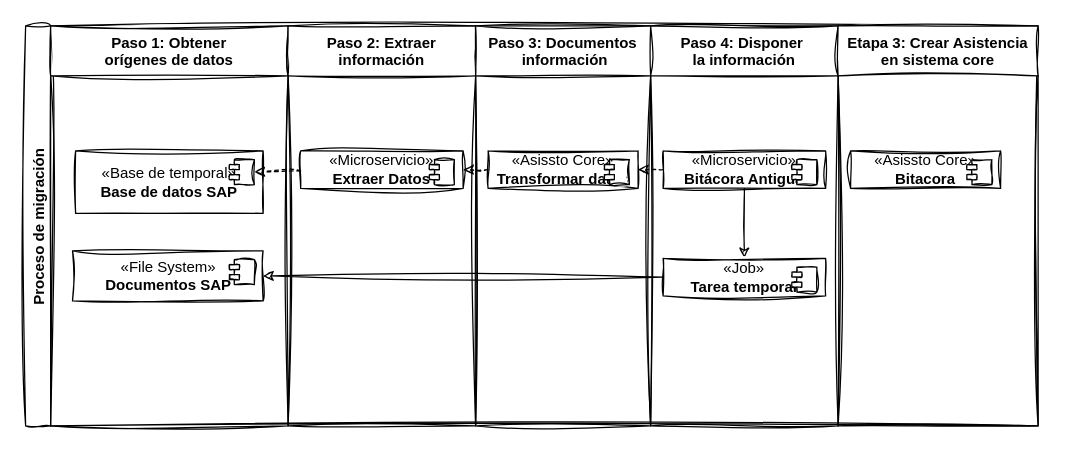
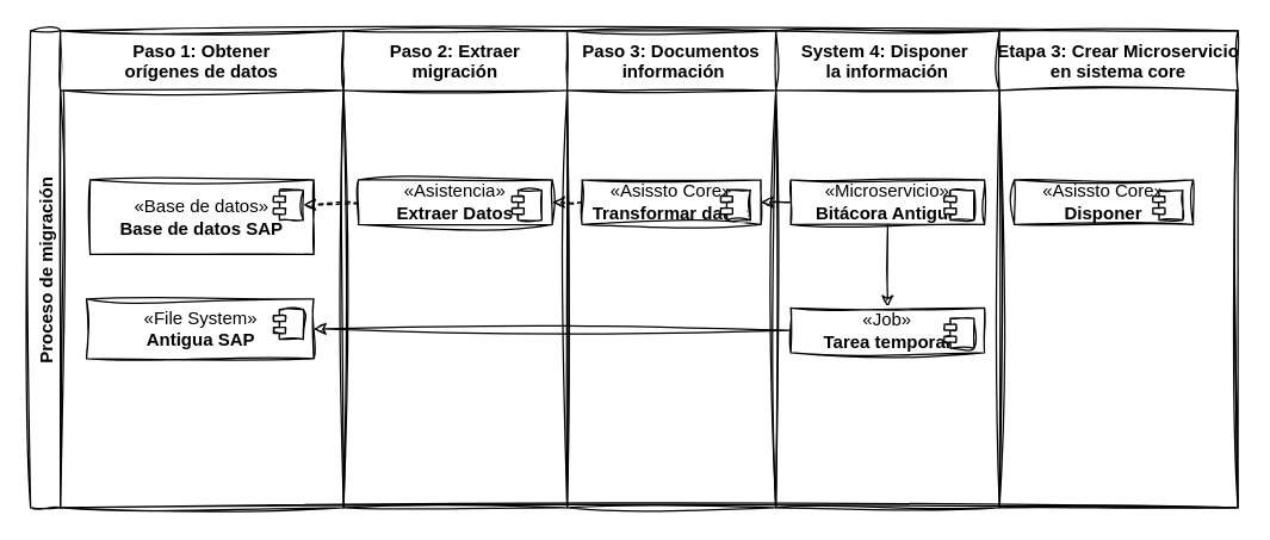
- <mxCell id="8" value="Paso 2: Extraer &#10;información" style="swimlane;startSize=40;sketch=1;curveFitting=1;jiggle=2;labelBackgroundColor=none;" parent="2" vertex="1"><mxGeometry x="210" width="150" height="320" as="geometry" /></mxCell>
+ <mxCell id="8" value="Paso 2: Extraer &#10;migración" style="swimlane;startSize=40;sketch=1;curveFitting=1;jiggle=2;labelBackgroundColor=none;" parent="2" vertex="1"><mxGeometry x="210" width="150" height="320" as="geometry" /></mxCell>
- <mxCell id="17" value="Paso 4: Disponer &#10;la información" style="swimlane;startSize=40;sketch=1;curveFitting=1;jiggle=2;labelBackgroundColor=none;" parent="2" vertex="1"><mxGeometry x="500" width="150" height="320" as="geometry" /></mxCell>
+ <mxCell id="17" value="System 4: Disponer &#10;la información" style="swimlane;startSize=40;sketch=1;curveFitting=1;jiggle=2;labelBackgroundColor=none;" parent="2" vertex="1"><mxGeometry x="500" width="150" height="320" as="geometry" /></mxCell>
- <mxCell id="23" value="Etapa 3: Crear Asistencia &#10;en sistema core" style="swimlane;startSize=40;sketch=1;curveFitting=1;jiggle=2;labelBackgroundColor=none;" parent="2" vertex="1"><mxGeometry x="650" width="160" height="320" as="geometry" /></mxCell>
+ <mxCell id="23" value="Etapa 3: Crear Microservicio &#10;en sistema core" style="swimlane;startSize=40;sketch=1;curveFitting=1;jiggle=2;labelBackgroundColor=none;" parent="2" vertex="1"><mxGeometry x="650" width="160" height="320" as="geometry" /></mxCell>
- <mxCell id="9" value="«Microservicio»&lt;br&gt;&lt;b&gt;Extraer Datos&lt;/b&gt;" style="html=1;dropTarget=0;whiteSpace=wrap;sketch=1;curveFitting=1;jiggle=2;labelBackgroundColor=none;" parent="8" vertex="1"><mxGeometry x="10" y="100" width="130" height="30" as="geometry" /></mxCell>
+ <mxCell id="9" value="«Asistencia»&lt;br&gt;&lt;b&gt;Extraer Datos&lt;/b&gt;" style="html=1;dropTarget=0;whiteSpace=wrap;sketch=1;curveFitting=1;jiggle=2;labelBackgroundColor=none;" parent="8" vertex="1"><mxGeometry x="10" y="100" width="130" height="30" as="geometry" /></mxCell>
- <mxCell id="26" style="edgeStyle=orthogonalEdgeStyle;rounded=0;orthogonalLoop=1;jettySize=auto;html=1;exitX=0;exitY=0.5;exitDx=0;exitDy=0;entryX=1;entryY=0.5;entryDx=0;entryDy=0;sketch=1;curveFitting=1;jiggle=2;labelBackgroundColor=none;fontColor=default;dashed=1;" parent="2" source="19" target="12" edge="1"><mxGeometry relative="1" as="geometry" /></mxCell>
+ <mxCell id="26" style="edgeStyle=orthogonalEdgeStyle;rounded=0;orthogonalLoop=1;jettySize=auto;html=1;exitX=0;exitY=0.5;exitDx=0;exitDy=0;entryX=1;entryY=0.5;entryDx=0;entryDy=0;sketch=1;curveFitting=1;jiggle=2;labelBackgroundColor=none;fontColor=default;" parent="2" source="19" target="12" edge="1"><mxGeometry relative="1" as="geometry" /></mxCell>
- <mxCell id="24" value="«Asissto Core»&lt;br&gt;&lt;b&gt;Bitacora&lt;/b&gt;" style="html=1;dropTarget=0;whiteSpace=wrap;sketch=1;curveFitting=1;jiggle=2;labelBackgroundColor=none;" parent="23" vertex="1"><mxGeometry x="10" y="100" width="120" height="30" as="geometry" /></mxCell>
+ <mxCell id="24" value="«Asissto Core»&lt;br&gt;&lt;b&gt;Disponer&lt;/b&gt;" style="html=1;dropTarget=0;whiteSpace=wrap;sketch=1;curveFitting=1;jiggle=2;labelBackgroundColor=none;" parent="23" vertex="1"><mxGeometry x="10" y="100" width="120" height="30" as="geometry" /></mxCell>
- <mxCell id="4" value="«Base de temporal»&lt;br&gt;&lt;b&gt;Base de datos SAP&lt;/b&gt;" style="html=1;dropTarget=0;whiteSpace=wrap;sketch=1;curveFitting=1;jiggle=2;labelBackgroundColor=none;" parent="3" vertex="1"><mxGeometry x="20" y="100" width="150" height="50" as="geometry" /></mxCell>
+ <mxCell id="4" value="«Base de datos»&lt;br&gt;&lt;b&gt;Base de datos SAP&lt;/b&gt;" style="html=1;dropTarget=0;whiteSpace=wrap;sketch=1;curveFitting=1;jiggle=2;labelBackgroundColor=none;" parent="3" vertex="1"><mxGeometry x="20" y="100" width="150" height="50" as="geometry" /></mxCell>
- <mxCell id="6" value="«File System»&lt;br&gt;&lt;b&gt;Documentos SAP&lt;/b&gt;" style="html=1;dropTarget=0;whiteSpace=wrap;sketch=1;curveFitting=1;jiggle=2;labelBackgroundColor=none;" parent="3" vertex="1"><mxGeometry x="17.5" y="180" width="152.5" height="40" as="geometry" /></mxCell>
+ <mxCell id="6" value="«File System»&lt;br&gt;&lt;b&gt;Antigua SAP&lt;/b&gt;" style="html=1;dropTarget=0;whiteSpace=wrap;sketch=1;curveFitting=1;jiggle=2;labelBackgroundColor=none;" parent="3" vertex="1"><mxGeometry x="17.5" y="180" width="152.5" height="40" as="geometry" /></mxCell>
